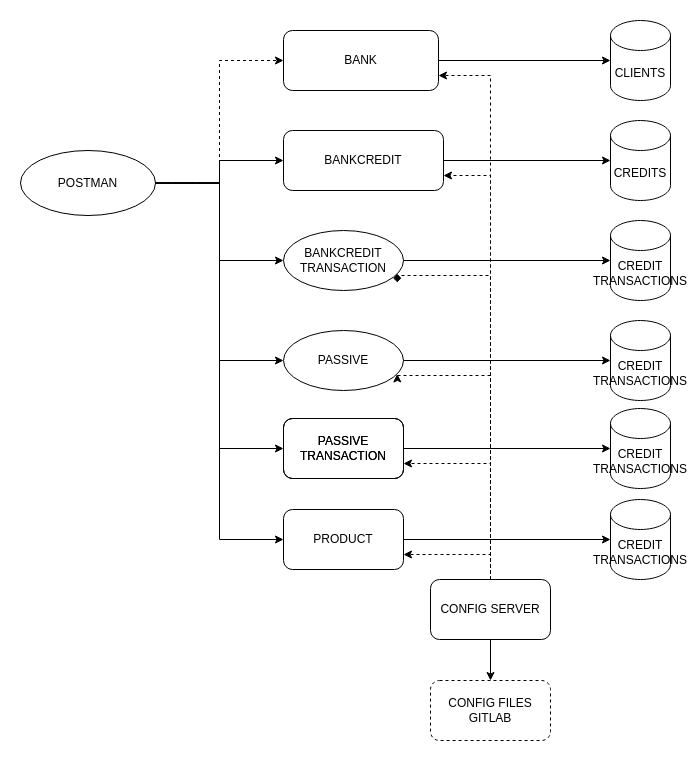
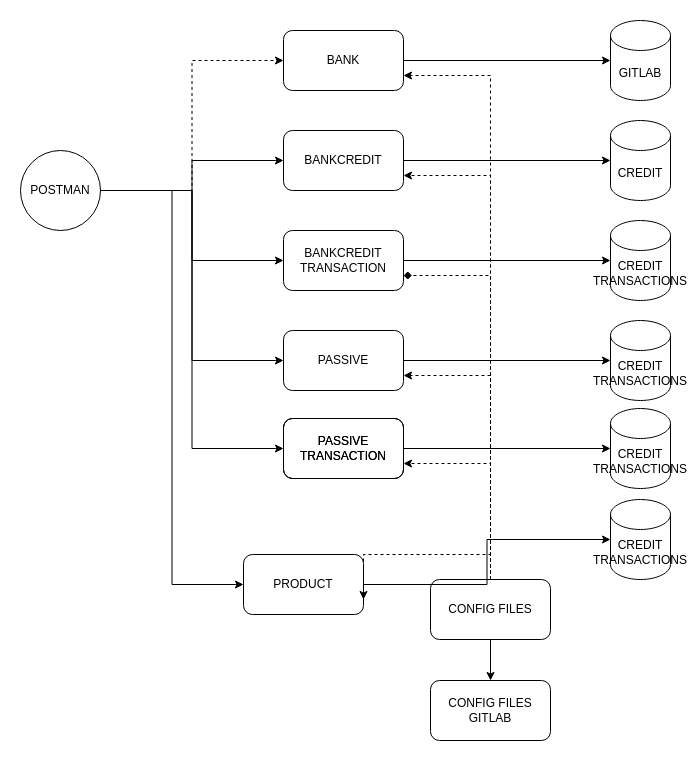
- <mxCell id="3" value="BANK" style="rounded=1;whiteSpace=wrap;html=1;fillColor=none;" vertex="1" parent="1"><mxGeometry x="283" y="30" width="155" height="60" as="geometry" /></mxCell>
+ <mxCell id="3" value="BANK" style="rounded=1;whiteSpace=wrap;html=1;fillColor=none;" vertex="1" parent="1"><mxGeometry x="283" y="30" width="120" height="60" as="geometry" /></mxCell>
- <mxCell id="13" value="CLIENTS" style="shape=cylinder3;whiteSpace=wrap;html=1;boundedLbl=1;backgroundOutline=1;size=15;fillColor=none;" vertex="1" parent="1"><mxGeometry x="610" y="20" width="60" height="80" as="geometry" /></mxCell>
+ <mxCell id="13" value="GITLAB" style="shape=cylinder3;whiteSpace=wrap;html=1;boundedLbl=1;backgroundOutline=1;size=15;fillColor=none;" vertex="1" parent="1"><mxGeometry x="610" y="20" width="60" height="80" as="geometry" /></mxCell>
- <mxCell id="5" value="BANKCREDIT" style="rounded=1;whiteSpace=wrap;html=1;fillColor=none;" vertex="1" parent="1"><mxGeometry x="283" y="130" width="160" height="60" as="geometry" /></mxCell>
+ <mxCell id="5" value="BANKCREDIT" style="rounded=1;whiteSpace=wrap;html=1;fillColor=none;" vertex="1" parent="1"><mxGeometry x="283" y="130" width="120" height="60" as="geometry" /></mxCell>
- <mxCell id="14" value="CREDITS" style="shape=cylinder3;whiteSpace=wrap;html=1;boundedLbl=1;backgroundOutline=1;size=15;fillColor=none;" vertex="1" parent="1"><mxGeometry x="610" y="120" width="60" height="80" as="geometry" /></mxCell>
+ <mxCell id="14" value="CREDIT" style="shape=cylinder3;whiteSpace=wrap;html=1;boundedLbl=1;backgroundOutline=1;size=15;fillColor=none;" vertex="1" parent="1"><mxGeometry x="610" y="120" width="60" height="80" as="geometry" /></mxCell>
- <mxCell id="27" value="POSTMAN" style="ellipse;whiteSpace=wrap;html=1;aspect=fixed;fillColor=none;" vertex="1" parent="1"><mxGeometry x="20" y="150" width="135" height="65" as="geometry" /></mxCell>
+ <mxCell id="27" value="POSTMAN" style="ellipse;whiteSpace=wrap;html=1;aspect=fixed;fillColor=none;" vertex="1" parent="1"><mxGeometry x="20" y="150" width="80" height="80" as="geometry" /></mxCell>
- <mxCell id="7" value="BANKCREDIT TRANSACTION" style="ellipse;whiteSpace=wrap;html=1;fillColor=none;" vertex="1" parent="1"><mxGeometry x="283" y="230" width="120" height="60" as="geometry" /></mxCell>
+ <mxCell id="7" value="BANKCREDIT TRANSACTION" style="rounded=1;whiteSpace=wrap;html=1;fillColor=none;" vertex="1" parent="1"><mxGeometry x="283" y="230" width="120" height="60" as="geometry" /></mxCell>
- <mxCell id="9" value="PASSIVE" style="ellipse;whiteSpace=wrap;html=1;fillColor=none;" vertex="1" parent="1"><mxGeometry x="283" y="330" width="120" height="60" as="geometry" /></mxCell>
+ <mxCell id="9" value="PASSIVE" style="rounded=1;whiteSpace=wrap;html=1;fillColor=none;" vertex="1" parent="1"><mxGeometry x="283" y="330" width="120" height="60" as="geometry" /></mxCell>
- <mxCell id="12" value="PRODUCT" style="rounded=1;whiteSpace=wrap;html=1;fillColor=none;" vertex="1" parent="1"><mxGeometry x="283" y="509" width="120" height="60" as="geometry" /></mxCell>
+ <mxCell id="12" value="PRODUCT" style="rounded=1;whiteSpace=wrap;html=1;fillColor=none;" vertex="1" parent="1"><mxGeometry x="243" y="554" width="120" height="60" as="geometry" /></mxCell>
- <mxCell id="36" value="CONFIG SERVER" style="rounded=1;whiteSpace=wrap;html=1;fillColor=none;" vertex="1" parent="1"><mxGeometry x="430" y="579" width="120" height="60" as="geometry" /></mxCell>
+ <mxCell id="36" value="CONFIG FILES" style="rounded=1;whiteSpace=wrap;html=1;fillColor=none;" vertex="1" parent="1"><mxGeometry x="430" y="579" width="120" height="60" as="geometry" /></mxCell>
- <mxCell id="28" value="CONFIG FILES&lt;br&gt;GITLAB" style="rounded=1;whiteSpace=wrap;html=1;fillColor=none;dashed=1;" vertex="1" parent="1"><mxGeometry x="430" y="680" width="120" height="60" as="geometry" /></mxCell>
+ <mxCell id="28" value="CONFIG FILES&lt;br&gt;GITLAB" style="rounded=1;whiteSpace=wrap;html=1;fillColor=none;" vertex="1" parent="1"><mxGeometry x="430" y="680" width="120" height="60" as="geometry" /></mxCell>
